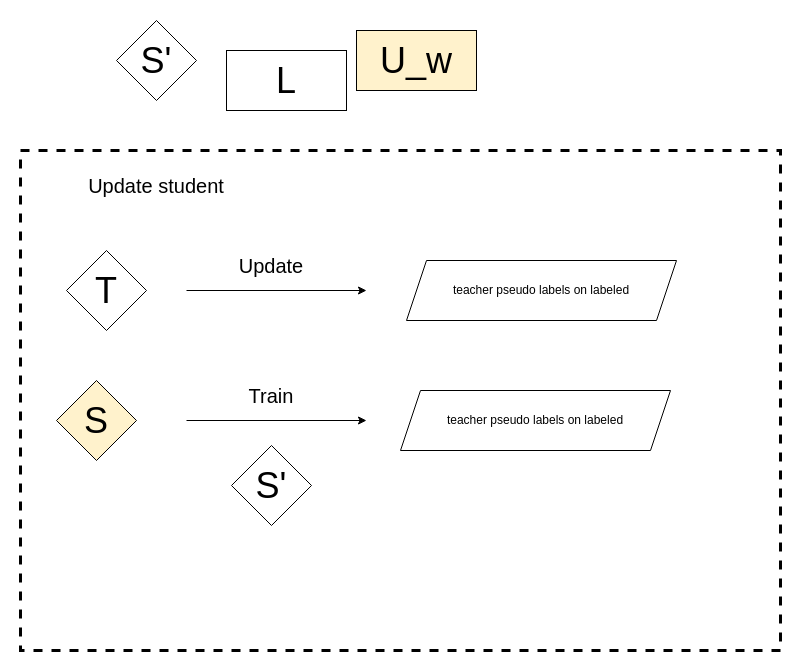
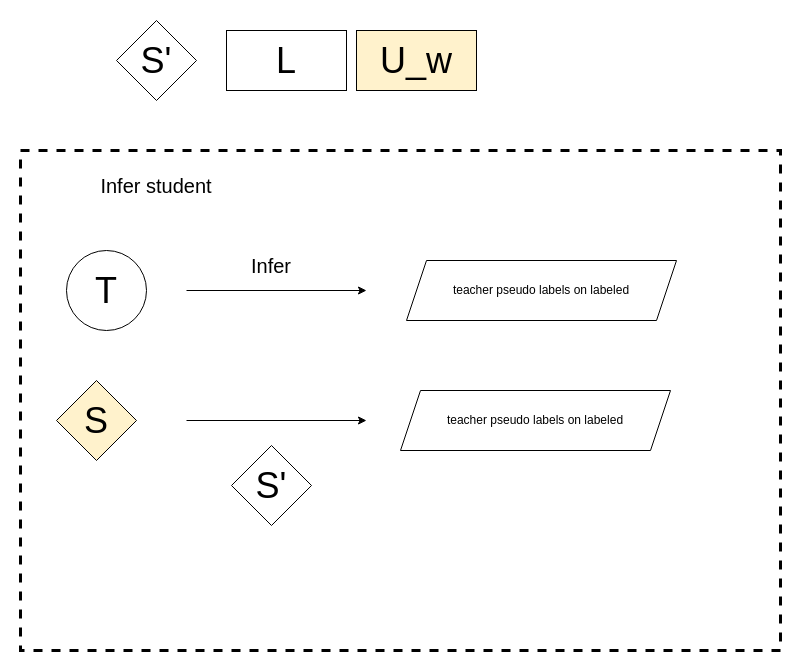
- <mxCell id="5" value="&lt;span style=&quot;font-size: 36px;&quot;&gt;L&lt;/span&gt;" style="rounded=0;whiteSpace=wrap;html=1;" vertex="1" parent="1"><mxGeometry x="226" y="50" width="120" height="60" as="geometry" /></mxCell>
+ <mxCell id="5" value="&lt;span style=&quot;font-size: 36px;&quot;&gt;L&lt;/span&gt;" style="rounded=0;whiteSpace=wrap;html=1;" vertex="1" parent="1"><mxGeometry x="226" y="30" width="120" height="60" as="geometry" /></mxCell>
- <mxCell id="11" value="Update student" style="text;html=1;strokeColor=none;fillColor=none;align=center;verticalAlign=middle;whiteSpace=wrap;rounded=0;dashed=1;fontSize=20;" vertex="1" parent="1"><mxGeometry x="41" y="170" width="230" height="30" as="geometry" /></mxCell>
+ <mxCell id="11" value="Infer student" style="text;html=1;strokeColor=none;fillColor=none;align=center;verticalAlign=middle;whiteSpace=wrap;rounded=0;dashed=1;fontSize=20;" vertex="1" parent="1"><mxGeometry x="41" y="170" width="230" height="30" as="geometry" /></mxCell>
- <mxCell id="9" value="&lt;font style=&quot;font-size: 20px;&quot;&gt;Update&lt;/font&gt;" style="text;html=1;strokeColor=none;fillColor=none;align=center;verticalAlign=middle;whiteSpace=wrap;rounded=0;" vertex="1" parent="1"><mxGeometry x="216" y="250" width="110" height="30" as="geometry" /></mxCell>
+ <mxCell id="9" value="&lt;font style=&quot;font-size: 20px;&quot;&gt;Infer&lt;/font&gt;" style="text;html=1;strokeColor=none;fillColor=none;align=center;verticalAlign=middle;whiteSpace=wrap;rounded=0;" vertex="1" parent="1"><mxGeometry x="216" y="250" width="110" height="30" as="geometry" /></mxCell>
- <mxCell id="4" value="&lt;span style=&quot;font-size: 36px;&quot;&gt;T&lt;/span&gt;" style="rhombus;whiteSpace=wrap;html=1;" vertex="1" parent="1"><mxGeometry x="66" y="250" width="80" height="80" as="geometry" /></mxCell>
+ <mxCell id="4" value="&lt;span style=&quot;font-size: 36px;&quot;&gt;T&lt;/span&gt;" style="ellipse;whiteSpace=wrap;html=1;" vertex="1" parent="1"><mxGeometry x="66" y="250" width="80" height="80" as="geometry" /></mxCell>
- <mxCell id="13" value="&lt;span style=&quot;font-size: 20px;&quot;&gt;Train&lt;/span&gt;" style="text;html=1;strokeColor=none;fillColor=none;align=center;verticalAlign=middle;whiteSpace=wrap;rounded=0;" vertex="1" parent="1"><mxGeometry x="216" y="380" width="110" height="30" as="geometry" /></mxCell>
